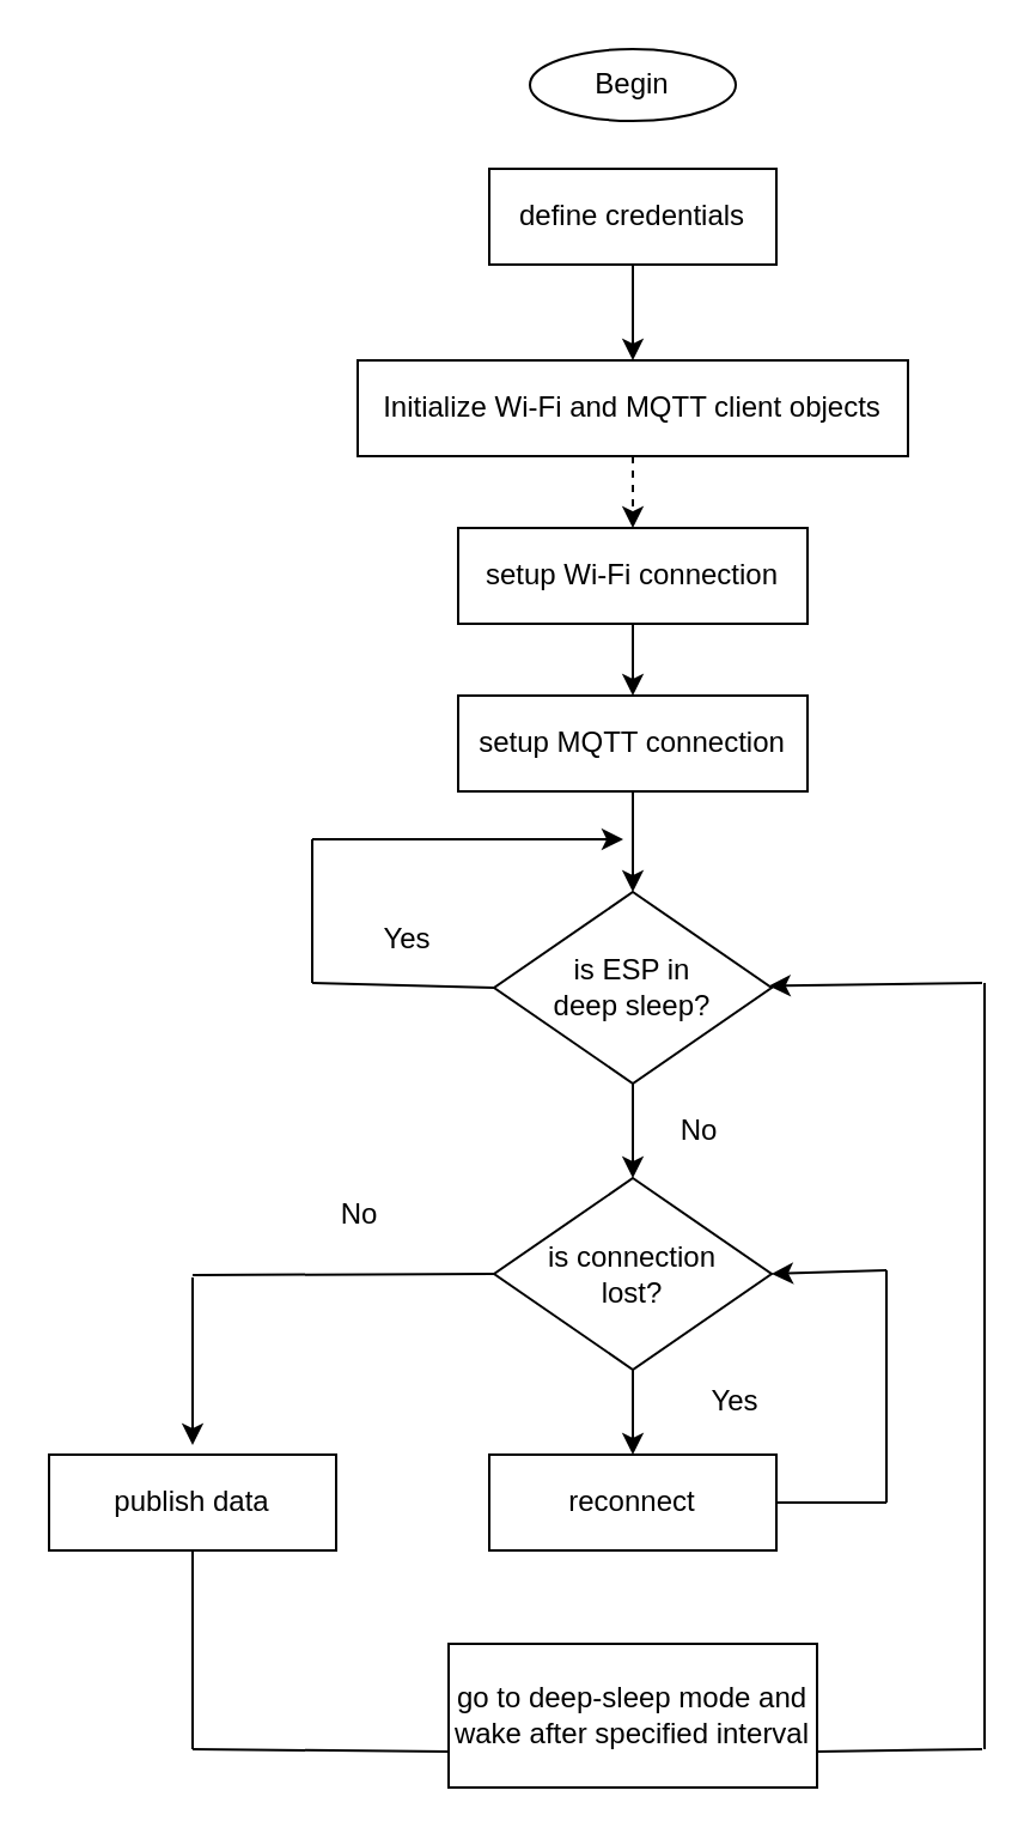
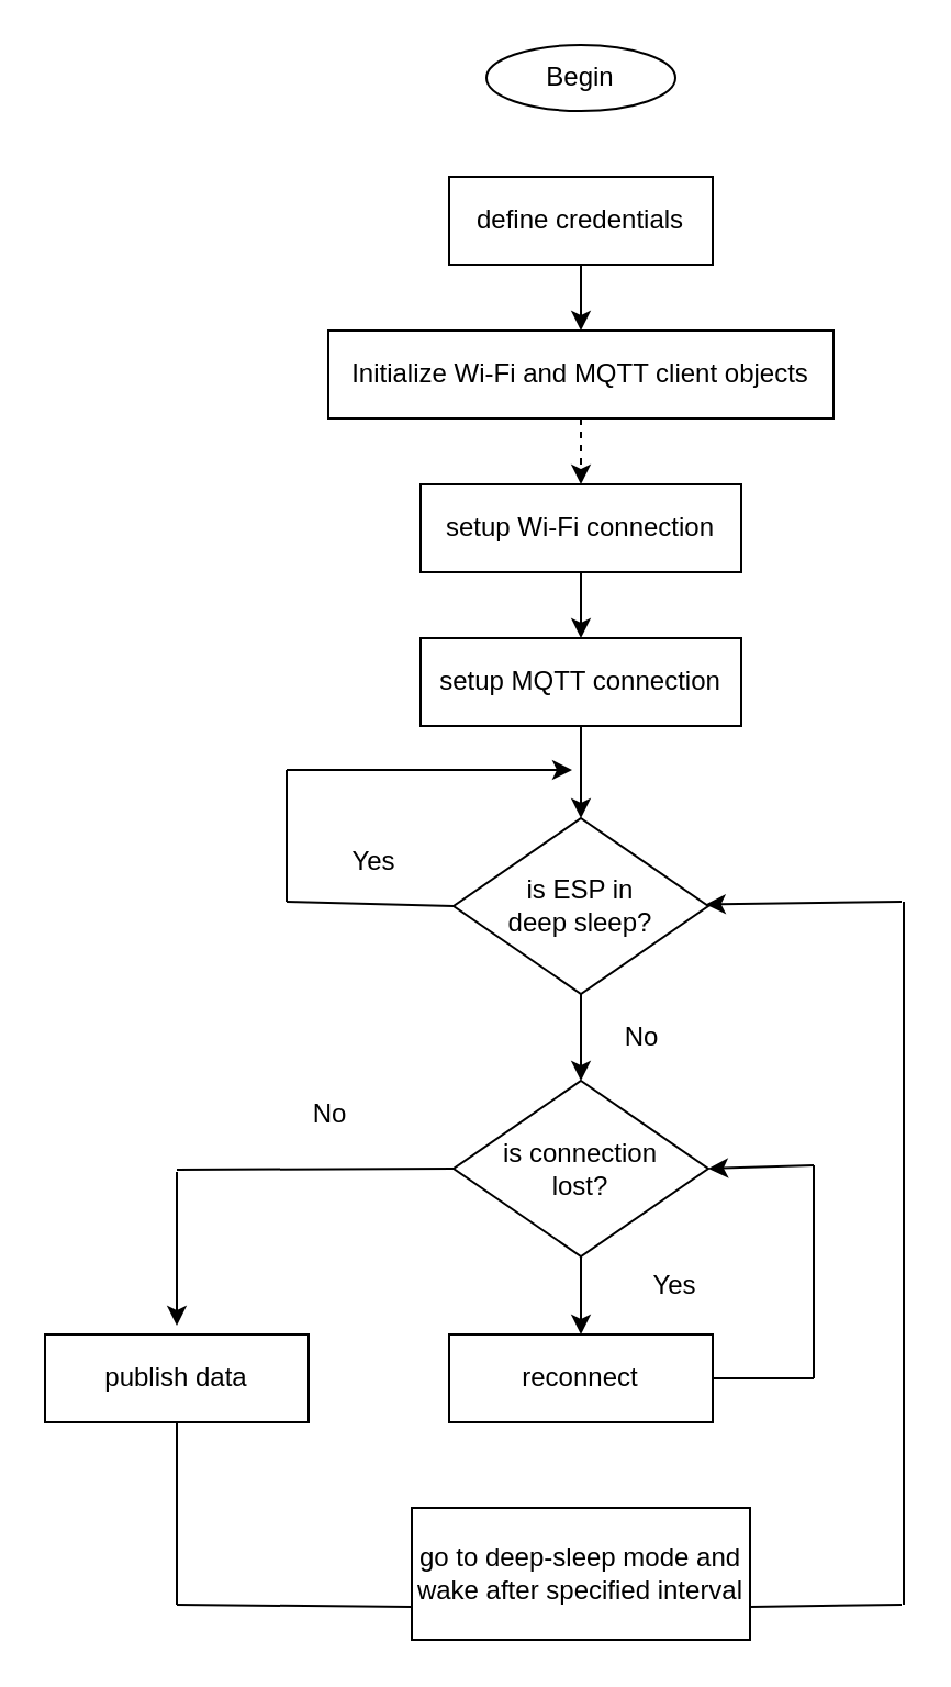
- <mxCell id="3" value="define credentials" style="rounded=0;whiteSpace=wrap;html=1;" vertex="1" parent="1"><mxGeometry x="204" y="70" width="120" height="40" as="geometry" /></mxCell>
+ <mxCell id="3" value="define credentials" style="rounded=0;whiteSpace=wrap;html=1;" vertex="1" parent="1"><mxGeometry x="204" y="80" width="120" height="40" as="geometry" /></mxCell>
